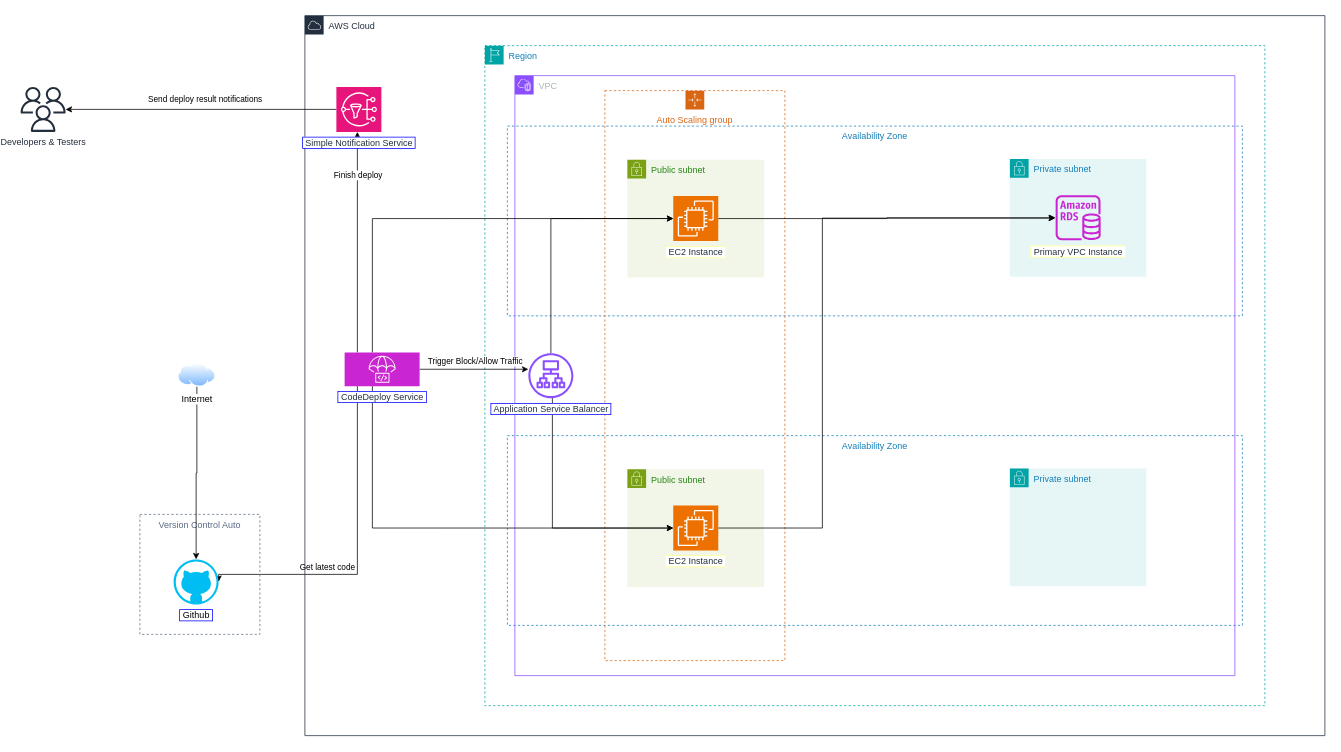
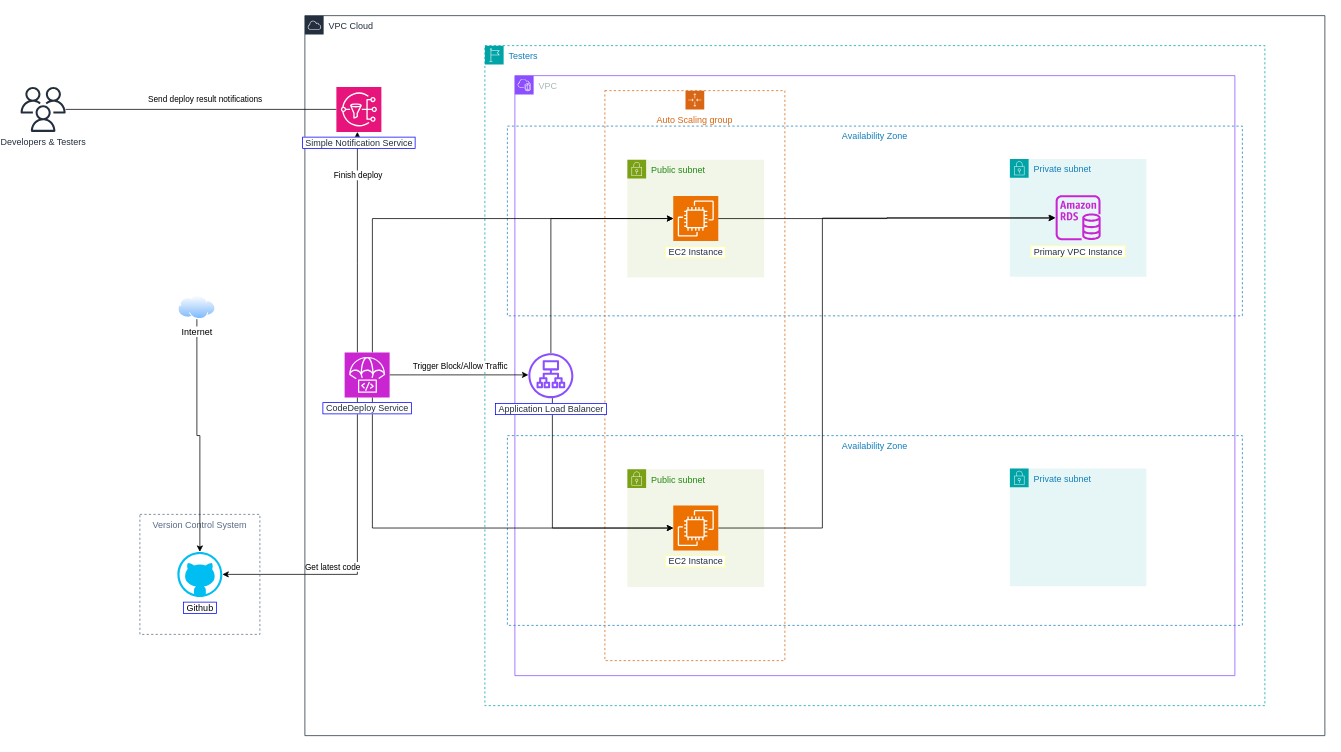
- <mxCell id="6" value="AWS Cloud" style="points=[[0,0],[0.25,0],[0.5,0],[0.75,0],[1,0],[1,0.25],[1,0.5],[1,0.75],[1,1],[0.75,1],[0.5,1],[0.25,1],[0,1],[0,0.75],[0,0.5],[0,0.25]];outlineConnect=0;gradientColor=none;html=1;whiteSpace=wrap;fontSize=12;fontStyle=0;container=0;pointerEvents=0;collapsible=0;recursiveResize=0;shape=mxgraph.aws4.group;grIcon=mxgraph.aws4.group_aws_cloud;strokeColor=#232F3E;fillColor=none;verticalAlign=top;align=left;spacingLeft=30;fontColor=#232F3E;dashed=0;" parent="1" vertex="1"><mxGeometry x="399" y="20" width="1360" height="960" as="geometry" /></mxCell>
+ <mxCell id="6" value="VPC Cloud" style="points=[[0,0],[0.25,0],[0.5,0],[0.75,0],[1,0],[1,0.25],[1,0.5],[1,0.75],[1,1],[0.75,1],[0.5,1],[0.25,1],[0,1],[0,0.75],[0,0.5],[0,0.25]];outlineConnect=0;gradientColor=none;html=1;whiteSpace=wrap;fontSize=12;fontStyle=0;container=0;pointerEvents=0;collapsible=0;recursiveResize=0;shape=mxgraph.aws4.group;grIcon=mxgraph.aws4.group_aws_cloud;strokeColor=#232F3E;fillColor=none;verticalAlign=top;align=left;spacingLeft=30;fontColor=#232F3E;dashed=0;" parent="1" vertex="1"><mxGeometry x="399" y="20" width="1360" height="960" as="geometry" /></mxCell>
- <mxCell id="8" value="Region" style="points=[[0,0],[0.25,0],[0.5,0],[0.75,0],[1,0],[1,0.25],[1,0.5],[1,0.75],[1,1],[0.75,1],[0.5,1],[0.25,1],[0,1],[0,0.75],[0,0.5],[0,0.25]];outlineConnect=0;gradientColor=none;html=1;whiteSpace=wrap;fontSize=12;fontStyle=0;container=0;pointerEvents=0;collapsible=0;recursiveResize=0;shape=mxgraph.aws4.group;grIcon=mxgraph.aws4.group_region;strokeColor=#00A4A6;fillColor=none;verticalAlign=top;align=left;spacingLeft=30;fontColor=#147EBA;dashed=1;" parent="1" vertex="1"><mxGeometry x="639" y="60" width="1040" height="880" as="geometry" /></mxCell>
+ <mxCell id="8" value="Testers" style="points=[[0,0],[0.25,0],[0.5,0],[0.75,0],[1,0],[1,0.25],[1,0.5],[1,0.75],[1,1],[0.75,1],[0.5,1],[0.25,1],[0,1],[0,0.75],[0,0.5],[0,0.25]];outlineConnect=0;gradientColor=none;html=1;whiteSpace=wrap;fontSize=12;fontStyle=0;container=0;pointerEvents=0;collapsible=0;recursiveResize=0;shape=mxgraph.aws4.group;grIcon=mxgraph.aws4.group_region;strokeColor=#00A4A6;fillColor=none;verticalAlign=top;align=left;spacingLeft=30;fontColor=#147EBA;dashed=1;" parent="1" vertex="1"><mxGeometry x="639" y="60" width="1040" height="880" as="geometry" /></mxCell>
- <mxCell id="18" style="edgeStyle=orthogonalEdgeStyle;rounded=0;orthogonalLoop=1;jettySize=auto;html=1;" parent="1" source="20" target="21" edge="1"><mxGeometry relative="1" as="geometry" /></mxCell>
+ <mxCell id="18" style="edgeStyle=orthogonalEdgeStyle;rounded=0;orthogonalLoop=1;jettySize=auto;html=1;endArrow=none;" parent="1" source="20" target="21" edge="1"><mxGeometry relative="1" as="geometry" /></mxCell>
- <mxCell id="40" value="&amp;nbsp;CodeDeploy Service&amp;nbsp;" style="sketch=0;points=[[0,0,0],[0.25,0,0],[0.5,0,0],[0.75,0,0],[1,0,0],[0,1,0],[0.25,1,0],[0.5,1,0],[0.75,1,0],[1,1,0],[0,0.25,0],[0,0.5,0],[0,0.75,0],[1,0.25,0],[1,0.5,0],[1,0.75,0]];outlineConnect=0;fontColor=#232F3E;fillColor=#C925D1;strokeColor=#ffffff;dashed=0;verticalLabelPosition=bottom;verticalAlign=top;align=center;html=1;fontSize=12;fontStyle=0;aspect=fixed;shape=mxgraph.aws4.resourceIcon;resIcon=mxgraph.aws4.codedeploy;labelBackgroundColor=default;labelBorderColor=#0000FF;" parent="1" vertex="1"><mxGeometry x="452" y="469" width="100" height="45" as="geometry" /></mxCell>
+ <mxCell id="40" value="&amp;nbsp;CodeDeploy Service&amp;nbsp;" style="sketch=0;points=[[0,0,0],[0.25,0,0],[0.5,0,0],[0.75,0,0],[1,0,0],[0,1,0],[0.25,1,0],[0.5,1,0],[0.75,1,0],[1,1,0],[0,0.25,0],[0,0.5,0],[0,0.75,0],[1,0.25,0],[1,0.5,0],[1,0.75,0]];outlineConnect=0;fontColor=#232F3E;fillColor=#C925D1;strokeColor=#ffffff;dashed=0;verticalLabelPosition=bottom;verticalAlign=top;align=center;html=1;fontSize=12;fontStyle=0;aspect=fixed;shape=mxgraph.aws4.resourceIcon;resIcon=mxgraph.aws4.codedeploy;labelBackgroundColor=default;labelBorderColor=#0000FF;" parent="1" vertex="1"><mxGeometry x="452" y="469" width="60" height="60" as="geometry" /></mxCell>
- <mxCell id="17" value="Internet" style="image;perimeter=ellipsePerimeter;html=1;align=center;shadow=0;dashed=0;spacingTop=3;image=img/lib/active_directory/internet_cloud.svg;aspect=fixed;" parent="1" vertex="1"><mxGeometry x="230" y="483.25" width="50" height="31.5" as="geometry" /></mxCell>
+ <mxCell id="17" value="Internet" style="image;perimeter=ellipsePerimeter;html=1;align=center;shadow=0;dashed=0;spacingTop=3;image=img/lib/active_directory/internet_cloud.svg;aspect=fixed;" parent="1" vertex="1"><mxGeometry x="230" y="393.25" width="50" height="31.5" as="geometry" /></mxCell>
- <mxCell id="39" value="&amp;nbsp;Application Service Balancer&amp;nbsp;" style="sketch=0;outlineConnect=0;fontColor=#232F3E;gradientColor=none;fillColor=#8C4FFF;strokeColor=none;dashed=0;verticalLabelPosition=bottom;verticalAlign=top;align=center;html=1;fontSize=12;fontStyle=0;aspect=fixed;pointerEvents=1;shape=mxgraph.aws4.application_load_balancer;labelBackgroundColor=default;labelBorderColor=#0000FF;" parent="1" vertex="1"><mxGeometry x="697" y="470" width="60" height="60" as="geometry" /></mxCell>
+ <mxCell id="39" value="&amp;nbsp;Application Load Balancer&amp;nbsp;" style="sketch=0;outlineConnect=0;fontColor=#232F3E;gradientColor=none;fillColor=#8C4FFF;strokeColor=none;dashed=0;verticalLabelPosition=bottom;verticalAlign=top;align=center;html=1;fontSize=12;fontStyle=0;aspect=fixed;pointerEvents=1;shape=mxgraph.aws4.application_load_balancer;labelBackgroundColor=default;labelBorderColor=#0000FF;" parent="1" vertex="1"><mxGeometry x="697" y="470" width="60" height="60" as="geometry" /></mxCell>
- <mxCell id="14" value="Version Control Auto" style="fillColor=none;strokeColor=#5A6C86;dashed=1;verticalAlign=top;fontStyle=0;fontColor=#5A6C86;whiteSpace=wrap;html=1;" parent="1" vertex="1"><mxGeometry x="179" y="685" width="160" height="160" as="geometry" /></mxCell>
+ <mxCell id="14" value="Version Control System" style="fillColor=none;strokeColor=#5A6C86;dashed=1;verticalAlign=top;fontStyle=0;fontColor=#5A6C86;whiteSpace=wrap;html=1;" parent="1" vertex="1"><mxGeometry x="179" y="685" width="160" height="160" as="geometry" /></mxCell>
- <mxCell id="15" value="&amp;nbsp;Github&amp;nbsp;" style="verticalLabelPosition=bottom;html=1;verticalAlign=top;align=center;strokeColor=none;fillColor=#00BEF2;shape=mxgraph.azure.github_code;pointerEvents=1;aspect=fixed;labelBackgroundColor=default;labelBorderColor=#0000FF;" parent="1" vertex="1"><mxGeometry x="224" y="745" width="60" height="60" as="geometry" /></mxCell>
+ <mxCell id="15" value="&amp;nbsp;Github&amp;nbsp;" style="verticalLabelPosition=bottom;html=1;verticalAlign=top;align=center;strokeColor=none;fillColor=#00BEF2;shape=mxgraph.azure.github_code;pointerEvents=1;aspect=fixed;labelBackgroundColor=default;labelBorderColor=#0000FF;" parent="1" vertex="1"><mxGeometry x="229" y="735" width="60" height="60" as="geometry" /></mxCell>
